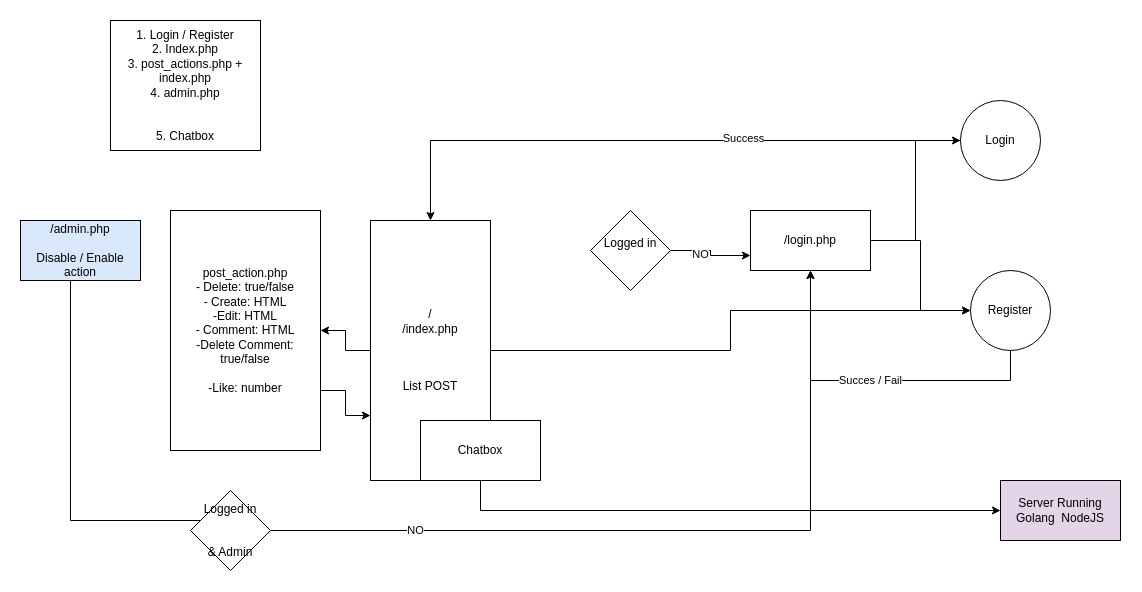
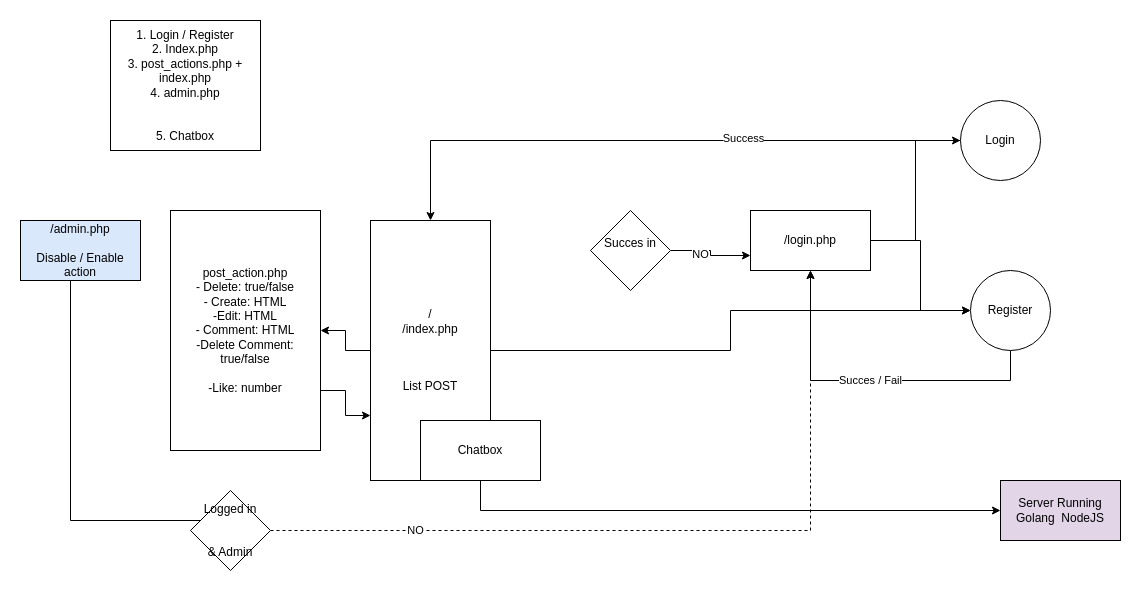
- <mxCell id="10" value="&lt;div&gt;Logged in&lt;/div&gt;&lt;div&gt;&lt;br&gt;&lt;/div&gt;" style="rhombus;whiteSpace=wrap;html=1;" vertex="1" parent="1"><mxGeometry x="590" y="210" width="80" height="80" as="geometry" /></mxCell>
+ <mxCell id="10" value="&lt;div&gt;Succes in&lt;/div&gt;&lt;div&gt;&lt;br&gt;&lt;/div&gt;" style="rhombus;whiteSpace=wrap;html=1;" vertex="1" parent="1"><mxGeometry x="590" y="210" width="80" height="80" as="geometry" /></mxCell>
- <mxCell id="18" style="edgeStyle=orthogonalEdgeStyle;rounded=0;orthogonalLoop=1;jettySize=auto;html=1;entryX=0.5;entryY=1;entryDx=0;entryDy=0;" edge="1" parent="1" source="20" target="7"><mxGeometry relative="1" as="geometry" /></mxCell>
+ <mxCell id="18" style="edgeStyle=orthogonalEdgeStyle;rounded=0;orthogonalLoop=1;jettySize=auto;html=1;entryX=0.5;entryY=1;entryDx=0;entryDy=0;dashed=1;" edge="1" parent="1" source="20" target="7"><mxGeometry relative="1" as="geometry" /></mxCell>
